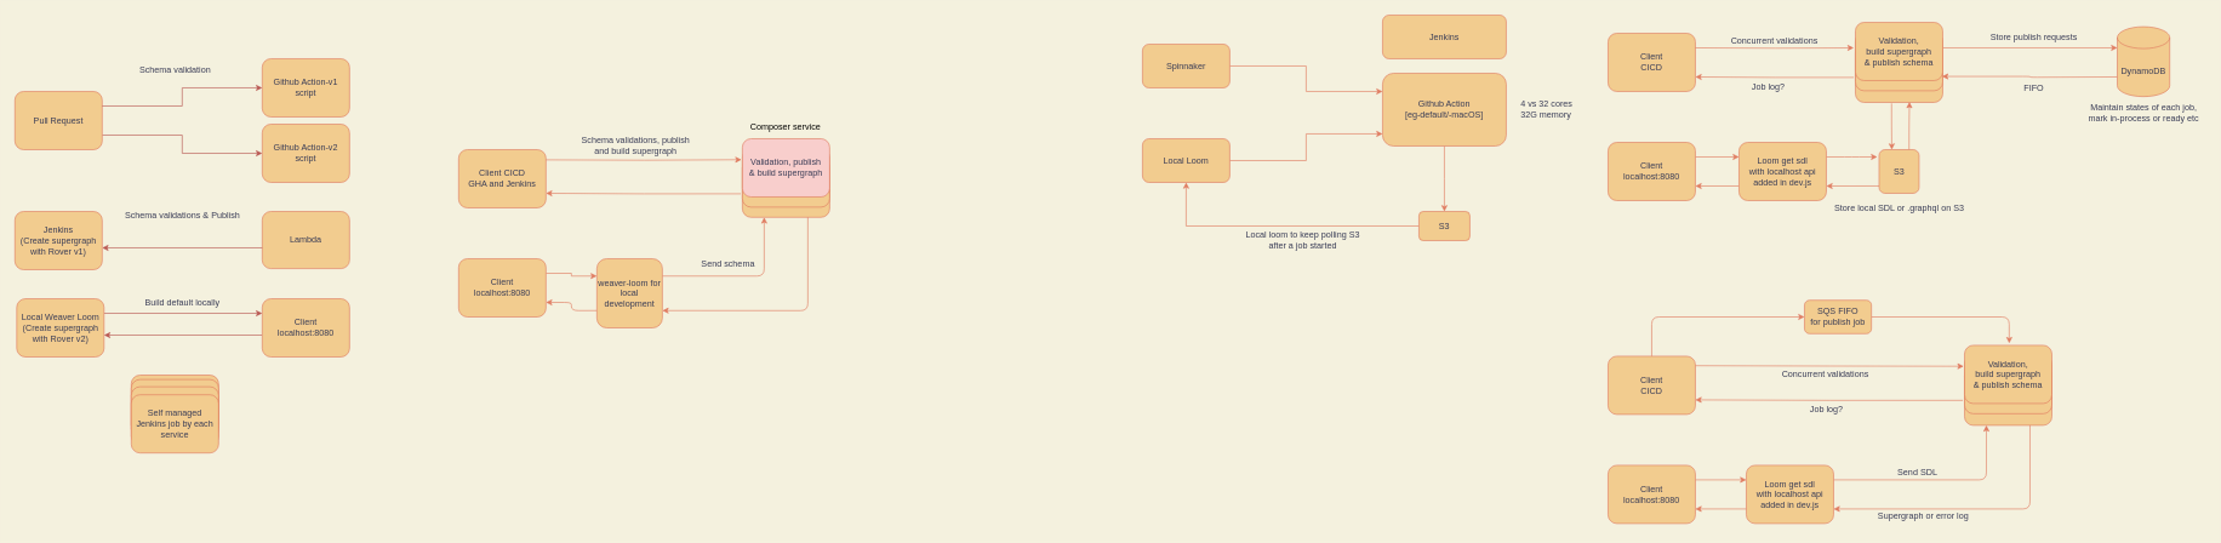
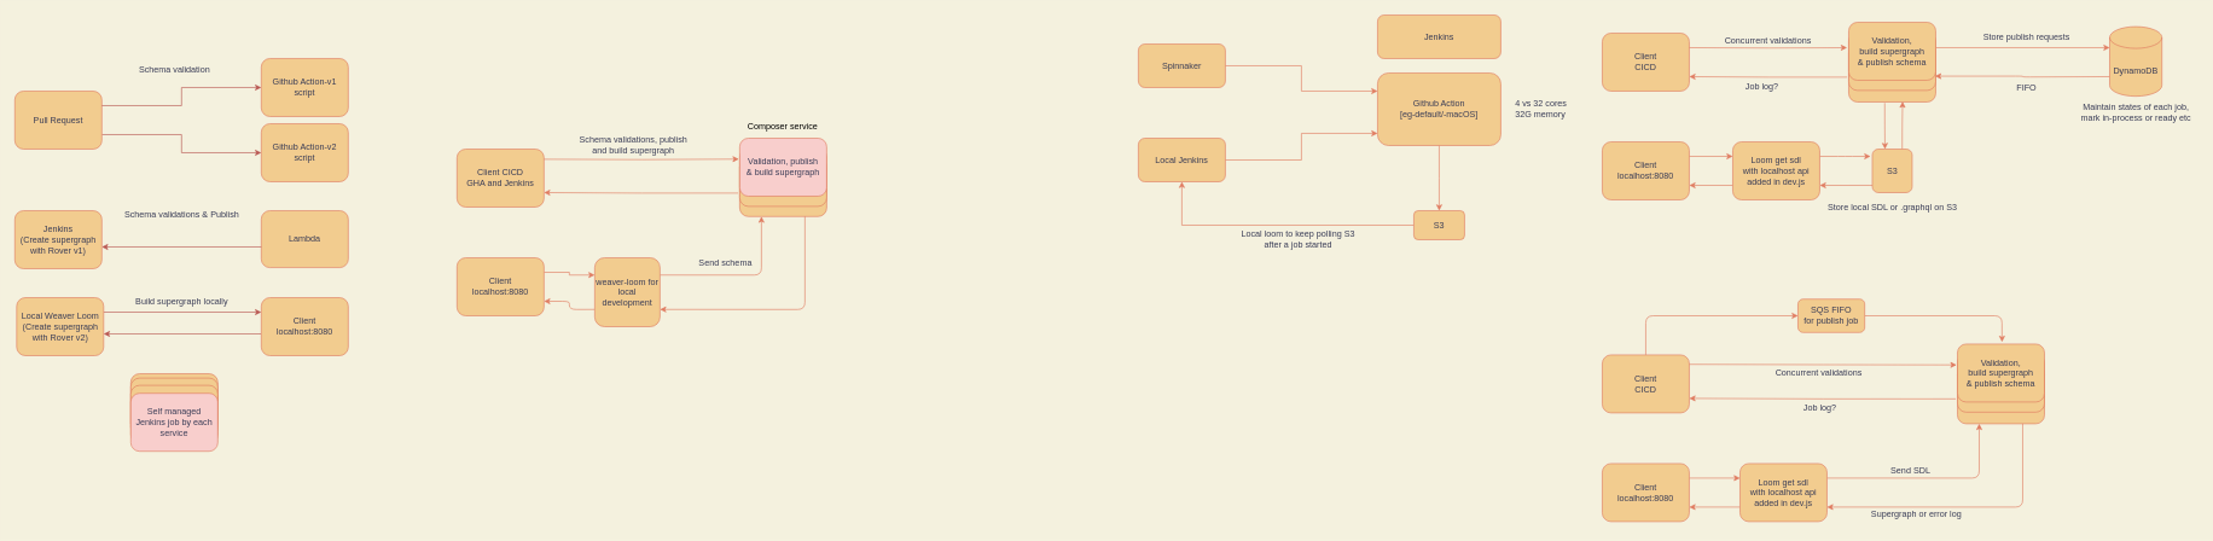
- <mxCell id="52" value="Local Loom" style="rounded=1;whiteSpace=wrap;html=1;fillColor=#F2CC8F;strokeColor=#E07A5F;labelBackgroundColor=none;fontColor=#393C56;" vertex="1" parent="1"><mxGeometry x="1570" y="190" width="120" height="60" as="geometry" /></mxCell>
+ <mxCell id="52" value="Local Jenkins" style="rounded=1;whiteSpace=wrap;html=1;fillColor=#F2CC8F;strokeColor=#E07A5F;labelBackgroundColor=none;fontColor=#393C56;" vertex="1" parent="1"><mxGeometry x="1570" y="190" width="120" height="60" as="geometry" /></mxCell>
- <mxCell id="69" value="Build default locally" style="text;html=1;align=center;verticalAlign=middle;resizable=0;points=[];autosize=1;strokeColor=none;fillColor=none;fontColor=#393C56;labelBackgroundColor=none;" vertex="1" parent="1"><mxGeometry x="175" y="400" width="150" height="30" as="geometry" /></mxCell>
+ <mxCell id="69" value="Build supergraph locally" style="text;html=1;align=center;verticalAlign=middle;resizable=0;points=[];autosize=1;strokeColor=none;fillColor=none;fontColor=#393C56;labelBackgroundColor=none;" vertex="1" parent="1"><mxGeometry x="175" y="400" width="150" height="30" as="geometry" /></mxCell>
- <mxCell id="87" value="Self managed Jenkins job by each service" style="rounded=1;whiteSpace=wrap;html=1;fontSize=12;glass=0;strokeWidth=1;shadow=0;fillColor=#F2CC8F;strokeColor=#E07A5F;fontColor=#393C56;labelBackgroundColor=none;" vertex="1" parent="1"><mxGeometry x="180" y="542" width="120" height="80" as="geometry" /></mxCell>
+ <mxCell id="87" value="Self managed Jenkins job by each service" style="rounded=1;whiteSpace=wrap;html=1;fontSize=12;glass=0;strokeWidth=1;shadow=0;fillColor=#f8cecc;strokeColor=#E07A5F;fontColor=#393C56;labelBackgroundColor=none;" vertex="1" parent="1"><mxGeometry x="180" y="542" width="120" height="80" as="geometry" /></mxCell>
